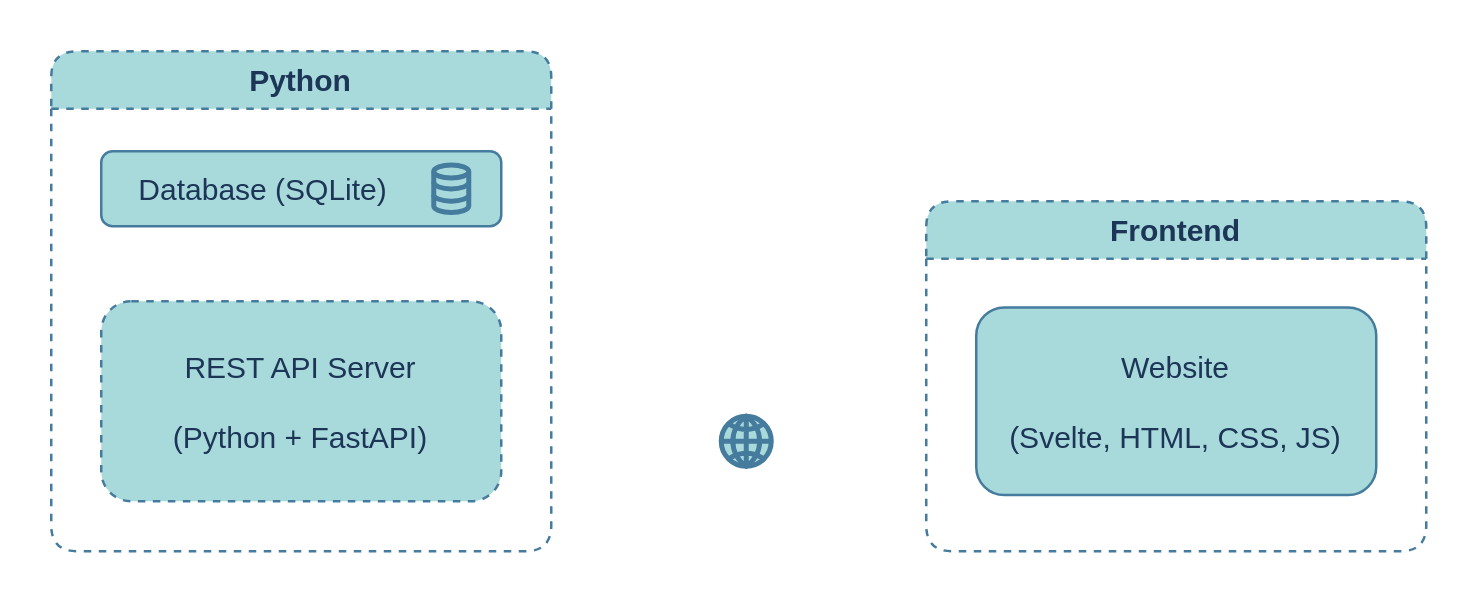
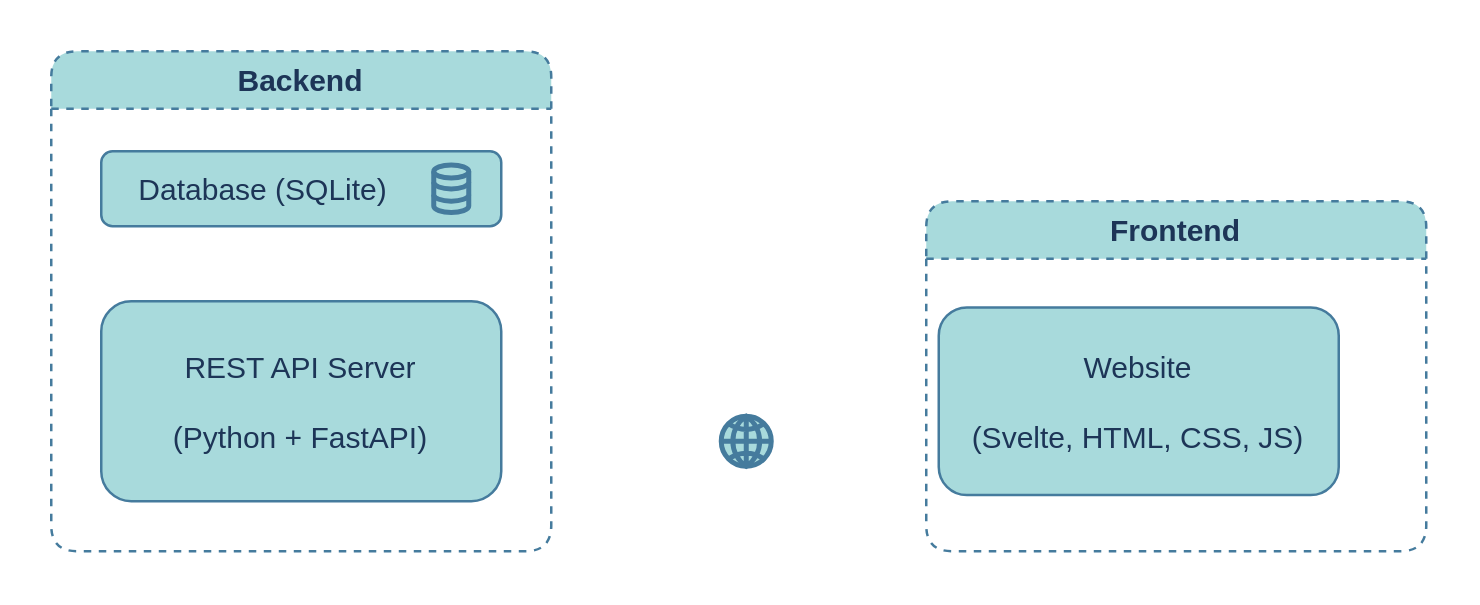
- <mxCell id="2" value="Python" style="swimlane;dashed=1;fillColor=#A8DADC;strokeColor=#457B9D;fontColor=#1D3557;rounded=1;" vertex="1" parent="1"><mxGeometry x="20" y="20" width="200" height="200" as="geometry" /></mxCell>
+ <mxCell id="2" value="Backend" style="swimlane;dashed=1;fillColor=#A8DADC;strokeColor=#457B9D;fontColor=#1D3557;rounded=1;" vertex="1" parent="1"><mxGeometry x="20" y="20" width="200" height="200" as="geometry" /></mxCell>
- <mxCell id="4" value="REST API Server&#10;&#10;(Python + FastAPI)" style="rounded=1;fillColor=#A8DADC;strokeColor=#457B9D;fontColor=#1D3557;dashed=1;" vertex="1" parent="2"><mxGeometry x="20" y="100" width="160" height="80" as="geometry" /></mxCell>
+ <mxCell id="4" value="REST API Server&#10;&#10;(Python + FastAPI)" style="rounded=1;fillColor=#A8DADC;strokeColor=#457B9D;fontColor=#1D3557;" vertex="1" parent="2"><mxGeometry x="20" y="100" width="160" height="80" as="geometry" /></mxCell>
- <mxCell id="7" value="Website&#10;&#10;(Svelte, HTML, CSS, JS)" style="rounded=1;fillColor=#A8DADC;strokeColor=#457B9D;fontColor=#1D3557;" vertex="1" parent="6"><mxGeometry x="20" y="42.5" width="160" height="75" as="geometry" /></mxCell>
+ <mxCell id="7" value="Website&#10;&#10;(Svelte, HTML, CSS, JS)" style="rounded=1;fillColor=#A8DADC;strokeColor=#457B9D;fontColor=#1D3557;" vertex="1" parent="6"><mxGeometry x="5" y="42.5" width="160" height="75" as="geometry" /></mxCell>
